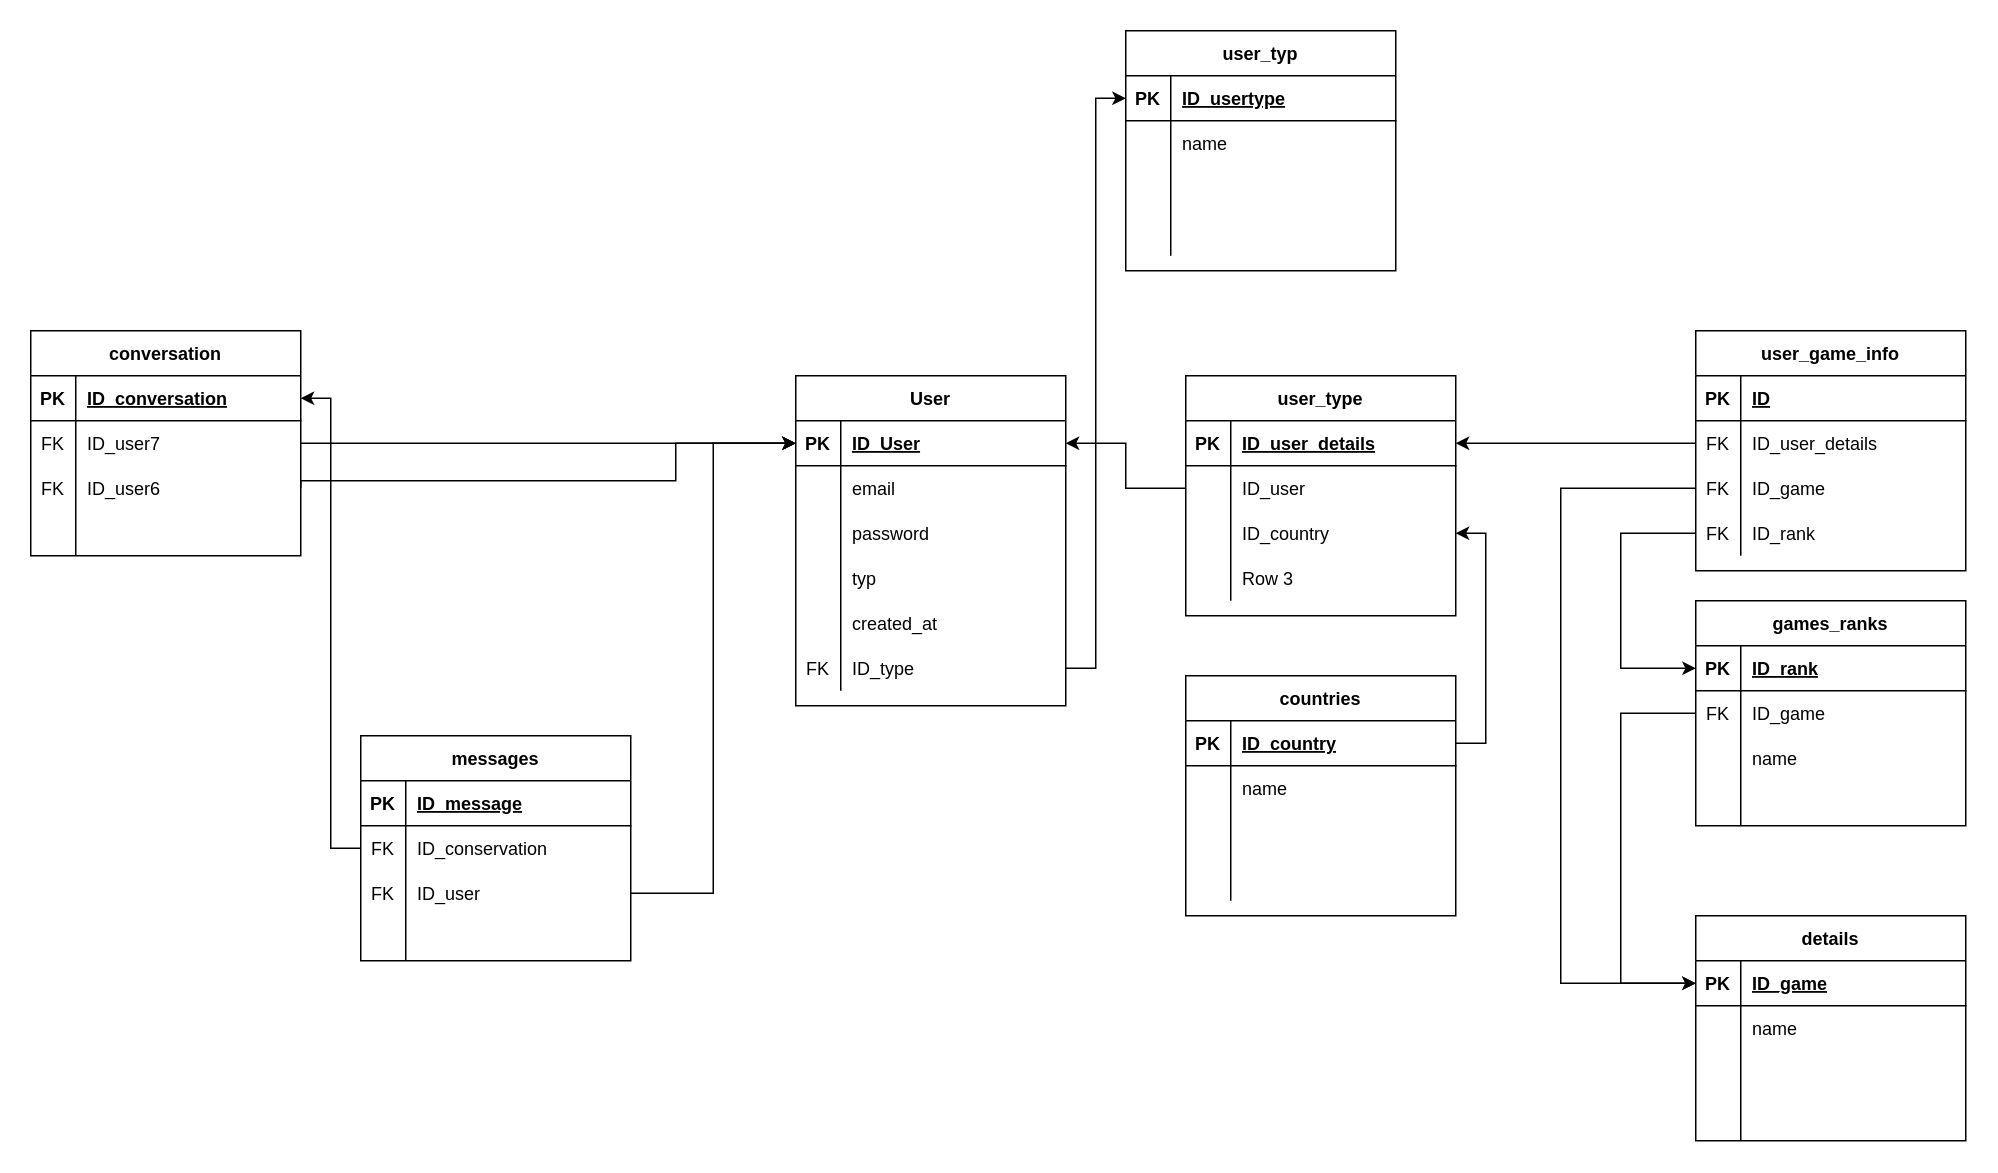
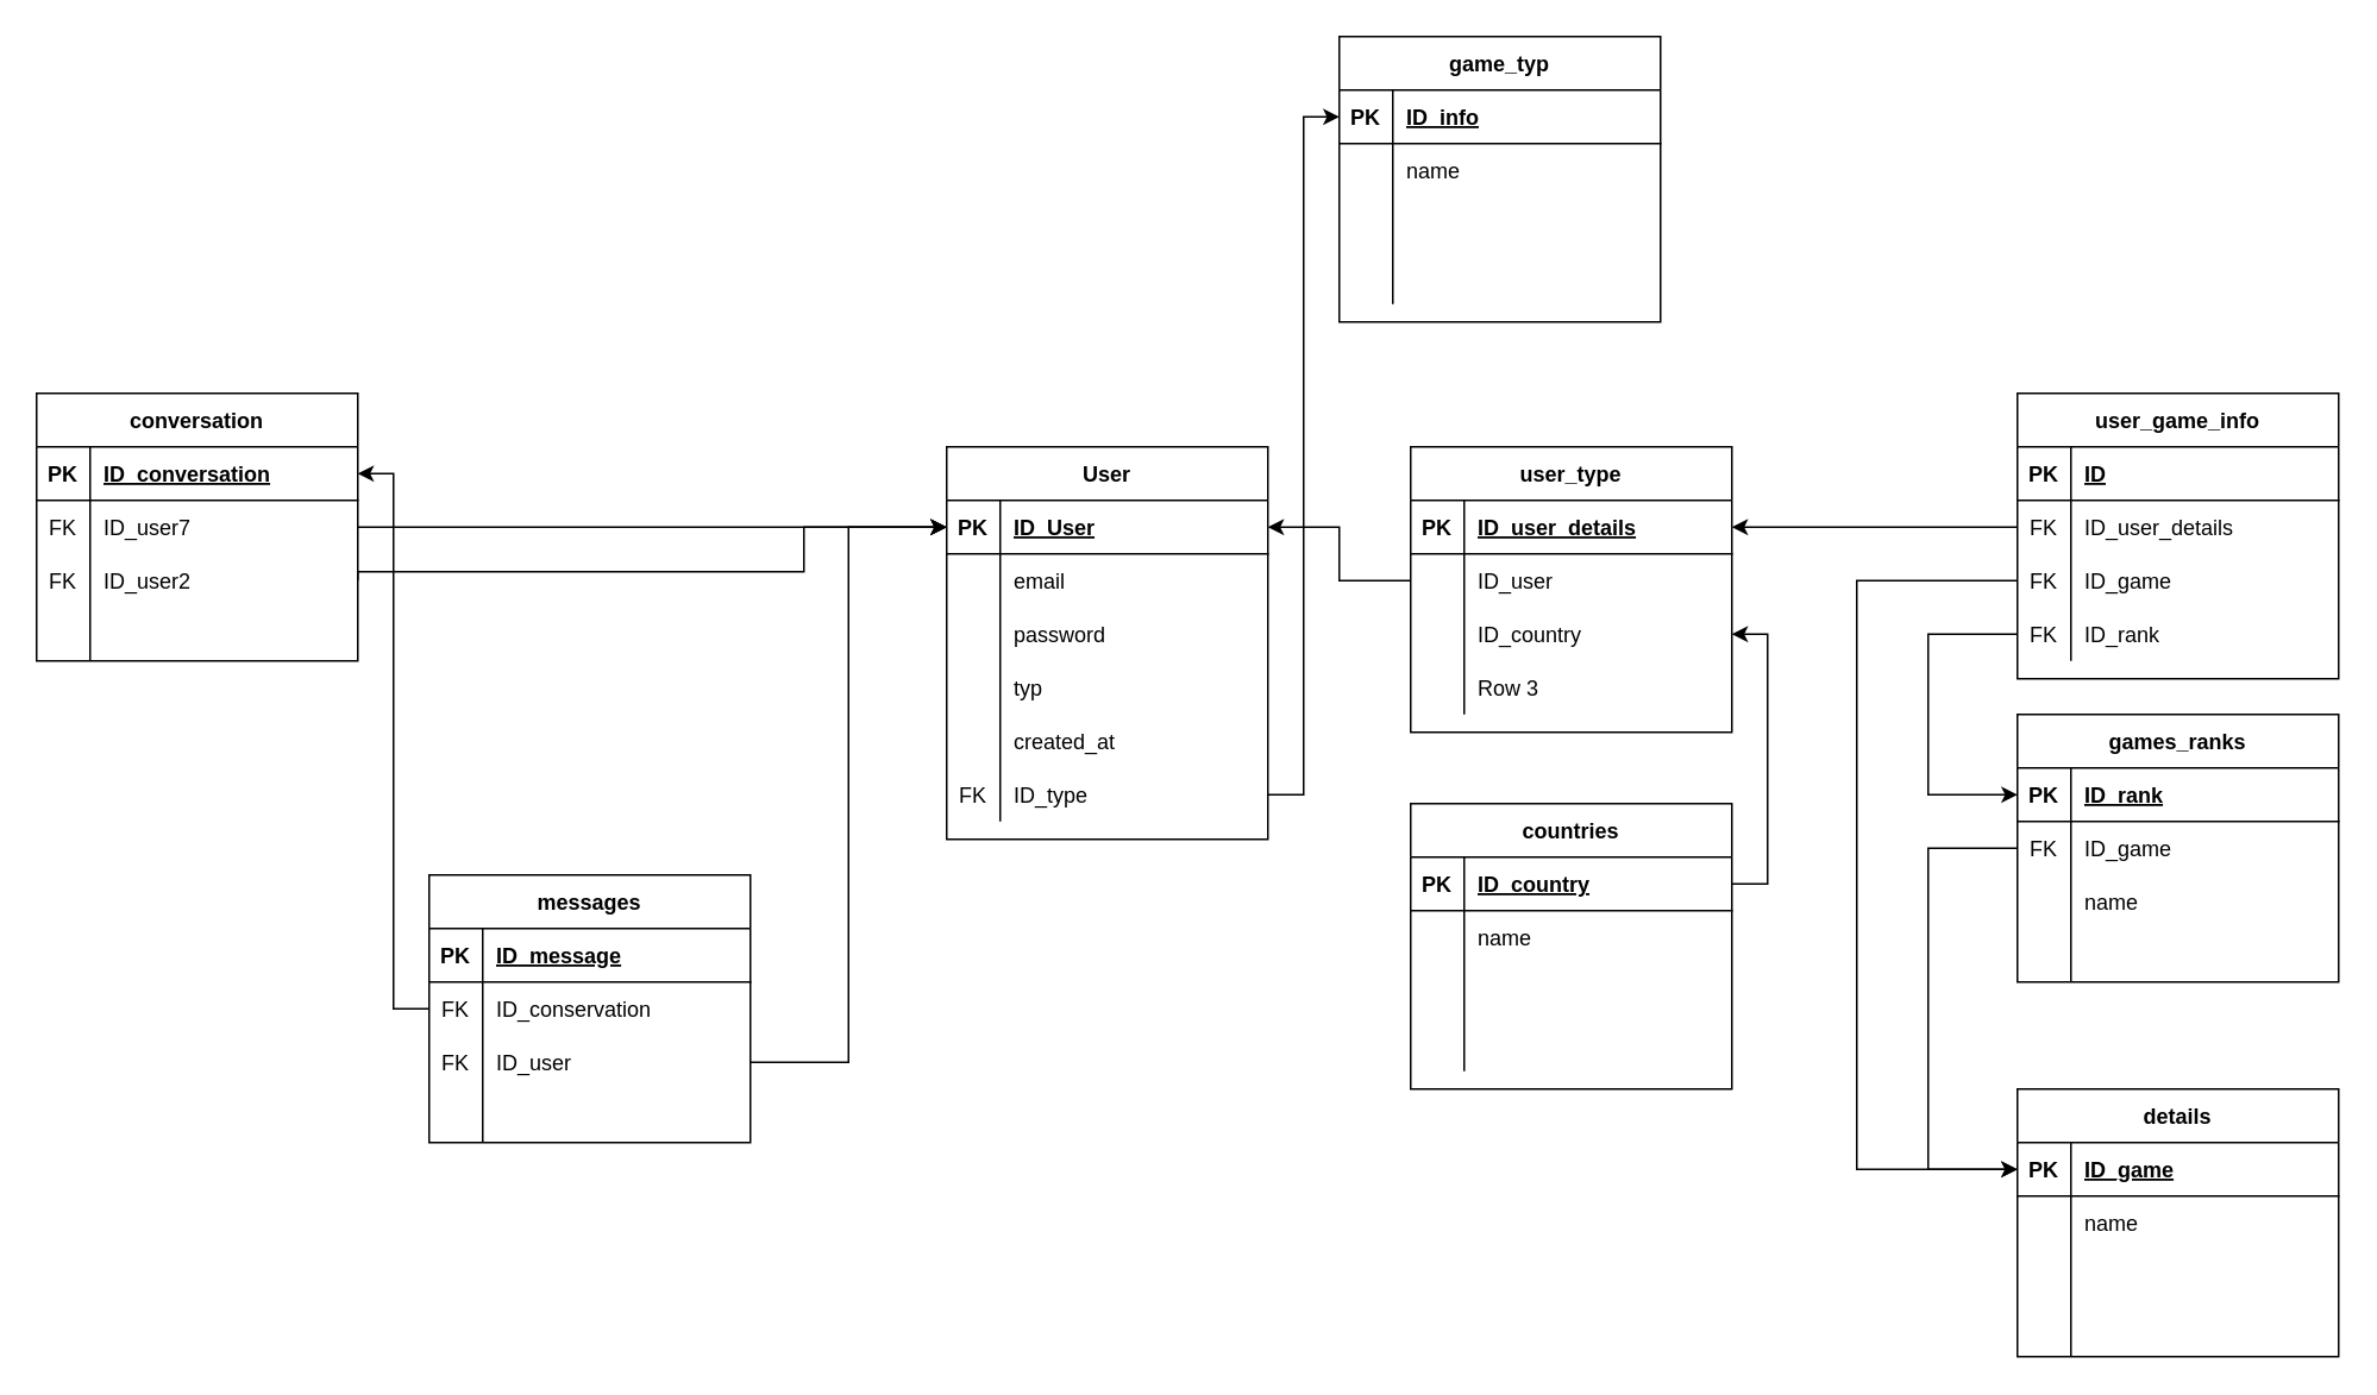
- <mxCell id="104" value="user_typ" style="shape=table;startSize=30;container=1;collapsible=1;childLayout=tableLayout;fixedRows=1;rowLines=0;fontStyle=1;align=center;resizeLast=1;" vertex="1" parent="1"><mxGeometry x="750" y="20" width="180" height="160" as="geometry" /></mxCell>
+ <mxCell id="104" value="game_typ" style="shape=table;startSize=30;container=1;collapsible=1;childLayout=tableLayout;fixedRows=1;rowLines=0;fontStyle=1;align=center;resizeLast=1;" vertex="1" parent="1"><mxGeometry x="750" y="20" width="180" height="160" as="geometry" /></mxCell>
- <mxCell id="107" value="ID_usertype" style="shape=partialRectangle;connectable=0;fillColor=none;top=0;left=0;bottom=0;right=0;align=left;spacingLeft=6;fontStyle=5;overflow=hidden;" vertex="1" parent="105"><mxGeometry x="30" width="150" height="30" as="geometry"><mxRectangle width="150" height="30" as="alternateBounds" /></mxGeometry></mxCell>
+ <mxCell id="107" value="ID_info" style="shape=partialRectangle;connectable=0;fillColor=none;top=0;left=0;bottom=0;right=0;align=left;spacingLeft=6;fontStyle=5;overflow=hidden;" vertex="1" parent="105"><mxGeometry x="30" width="150" height="30" as="geometry"><mxRectangle width="150" height="30" as="alternateBounds" /></mxGeometry></mxCell>
- <mxCell id="83" value="ID_user6" style="shape=partialRectangle;connectable=0;fillColor=none;top=0;left=0;bottom=0;right=0;align=left;spacingLeft=6;overflow=hidden;" vertex="1" parent="81"><mxGeometry x="30" width="150" height="30" as="geometry"><mxRectangle width="150" height="30" as="alternateBounds" /></mxGeometry></mxCell>
+ <mxCell id="83" value="ID_user2" style="shape=partialRectangle;connectable=0;fillColor=none;top=0;left=0;bottom=0;right=0;align=left;spacingLeft=6;overflow=hidden;" vertex="1" parent="81"><mxGeometry x="30" width="150" height="30" as="geometry"><mxRectangle width="150" height="30" as="alternateBounds" /></mxGeometry></mxCell>
